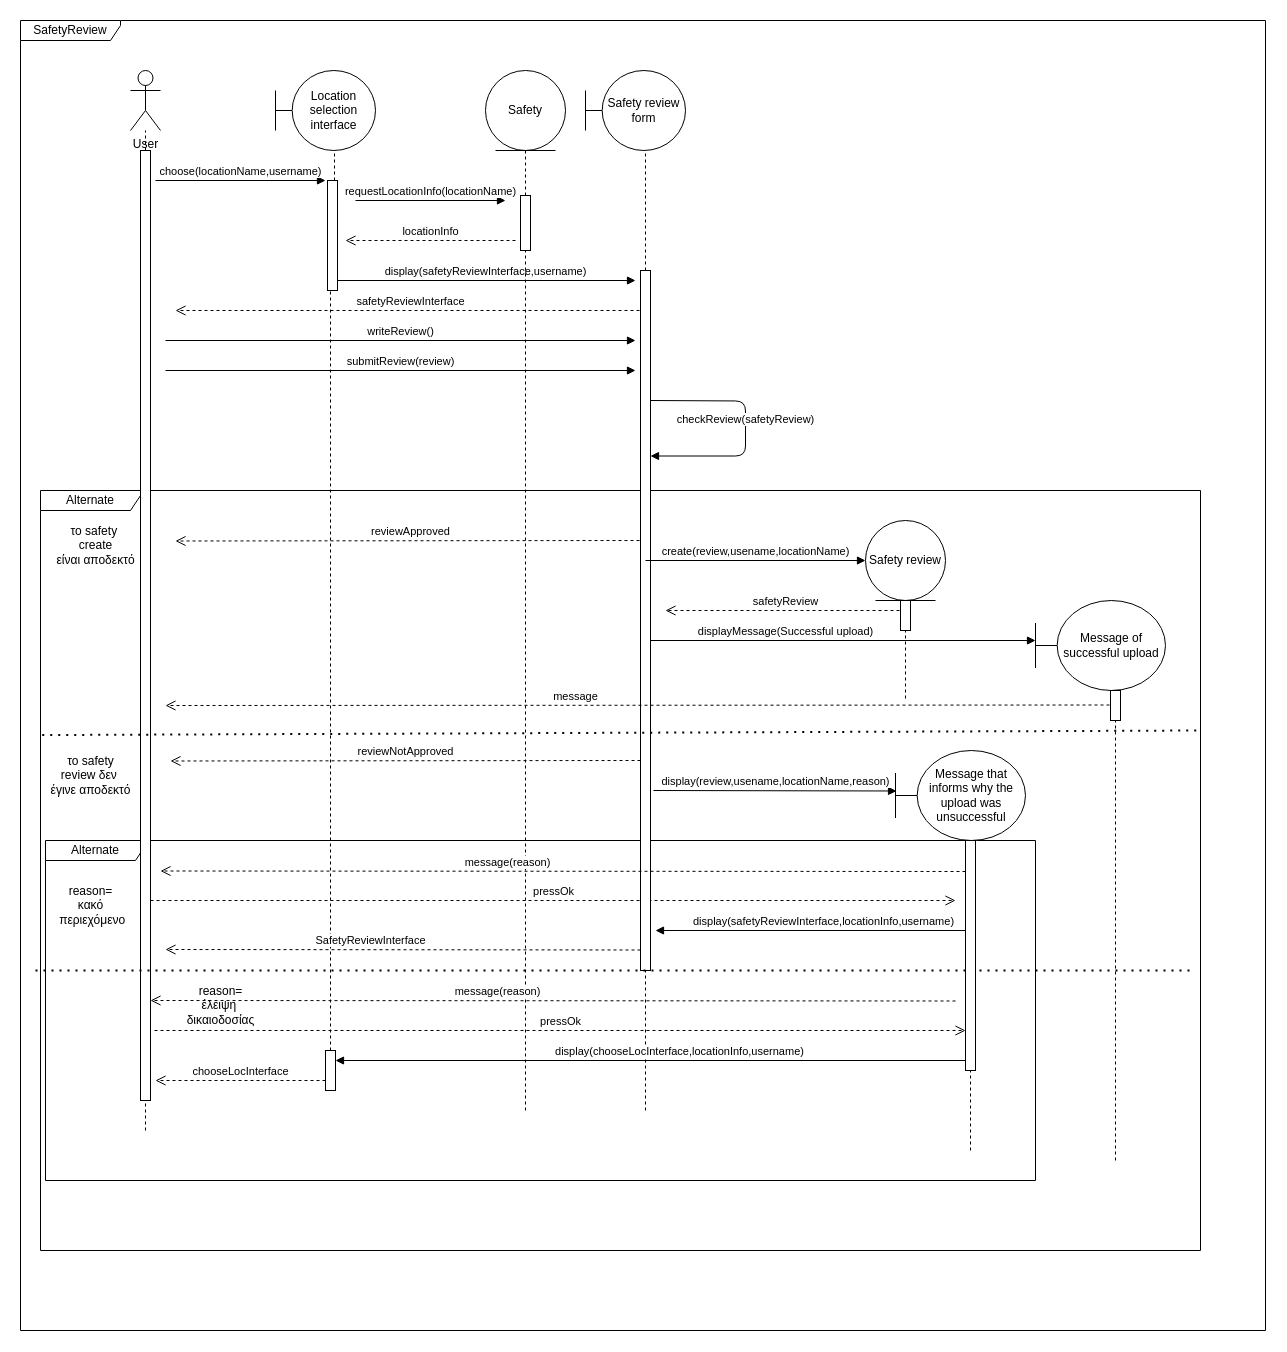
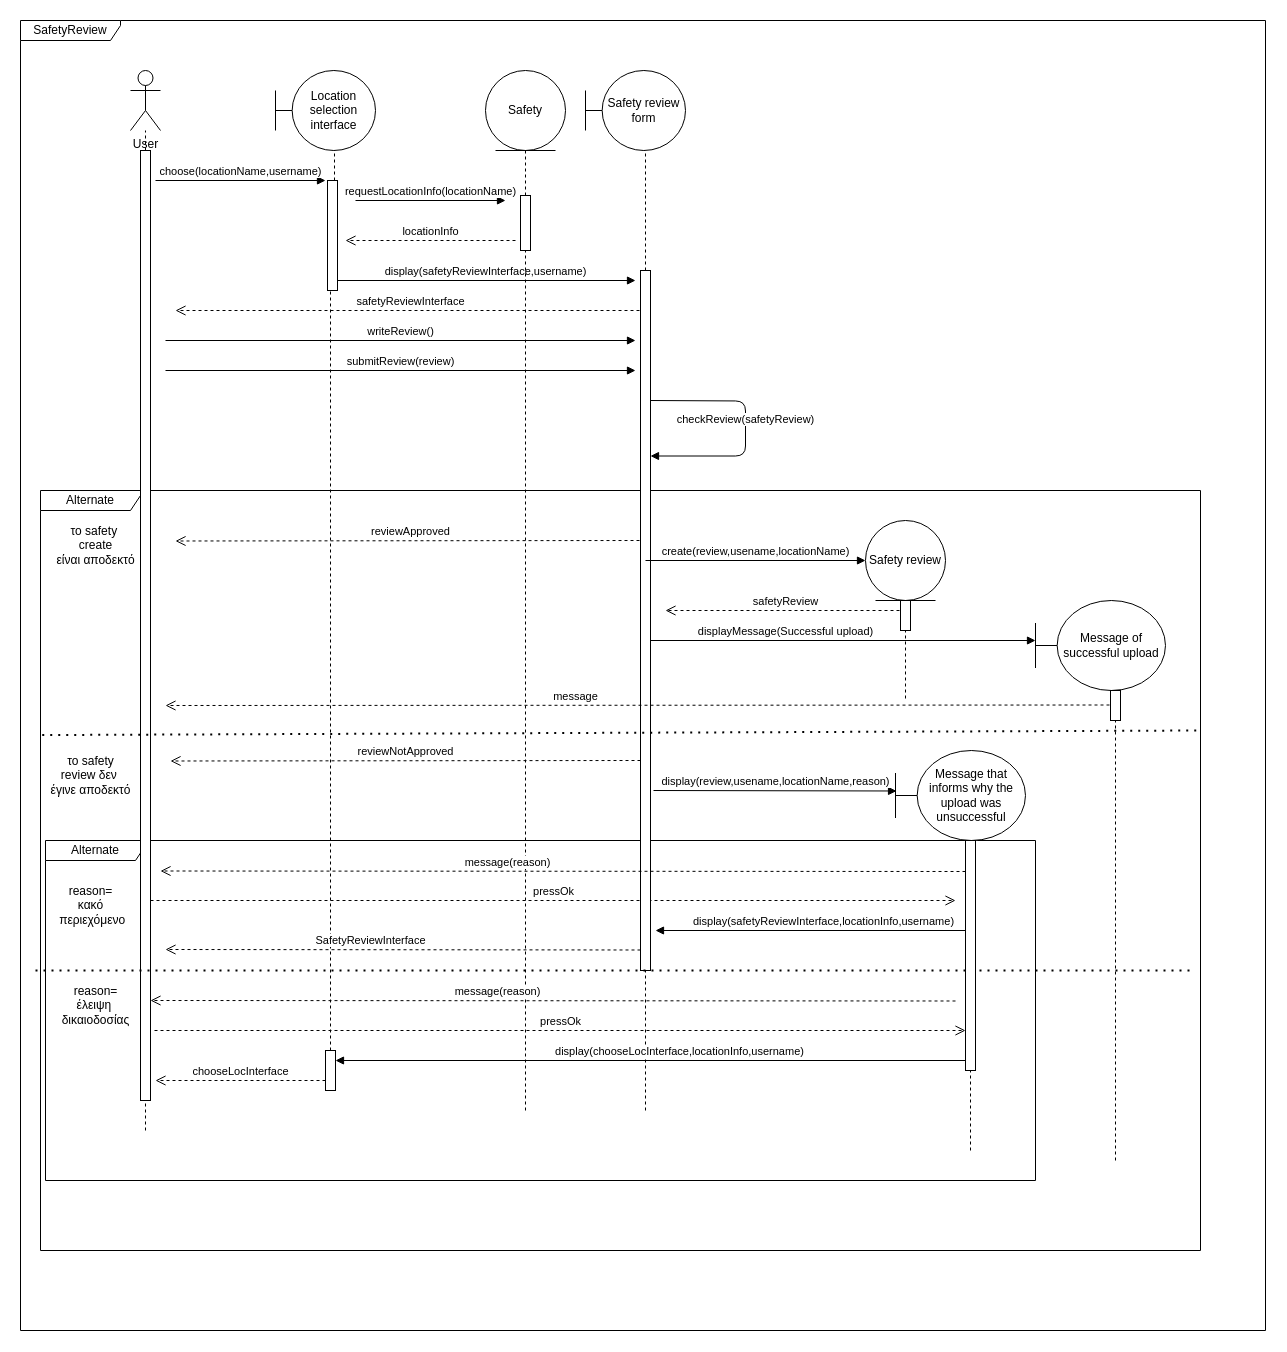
- <mxCell id="27" value="reason=&lt;br&gt;έλειψη&amp;nbsp;&lt;br&gt;δικαιοδοσίας" style="text;html=1;align=center;verticalAlign=middle;resizable=0;points=[];autosize=1;strokeColor=none;" parent="1" vertex="1"><mxGeometry x="180" y="980" width="80" height="50" as="geometry" /></mxCell>
+ <mxCell id="27" value="reason=&lt;br&gt;έλειψη&amp;nbsp;&lt;br&gt;δικαιοδοσίας" style="text;html=1;align=center;verticalAlign=middle;resizable=0;points=[];autosize=1;strokeColor=none;" parent="1" vertex="1"><mxGeometry x="55" y="980" width="80" height="50" as="geometry" /></mxCell>
